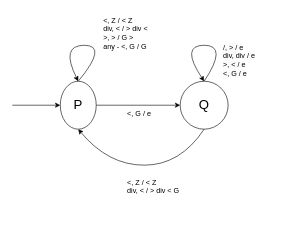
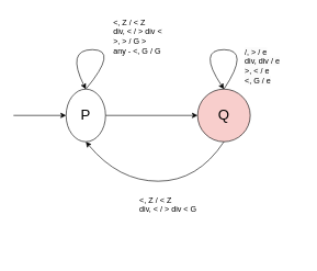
- <mxCell id="7" value="&lt;font style=&quot;font-size: 22px;&quot;&gt;Q&lt;/font&gt;" style="ellipse;whiteSpace=wrap;html=1;aspect=fixed;" vertex="1" parent="1"><mxGeometry x="300" y="135" width="80" height="80" as="geometry" /></mxCell>
+ <mxCell id="7" value="&lt;font style=&quot;font-size: 22px;&quot;&gt;Q&lt;/font&gt;" style="ellipse;whiteSpace=wrap;html=1;aspect=fixed;fillColor=#f8cecc;" vertex="1" parent="1"><mxGeometry x="300" y="135" width="80" height="80" as="geometry" /></mxCell>
- <mxCell id="8" value="&amp;lt;, G / e" style="text;html=1;align=left;verticalAlign=middle;resizable=0;points=[];autosize=1;strokeColor=none;fillColor=none;" vertex="1" parent="1"><mxGeometry x="210" y="175" width="60" height="30" as="geometry" /></mxCell>
